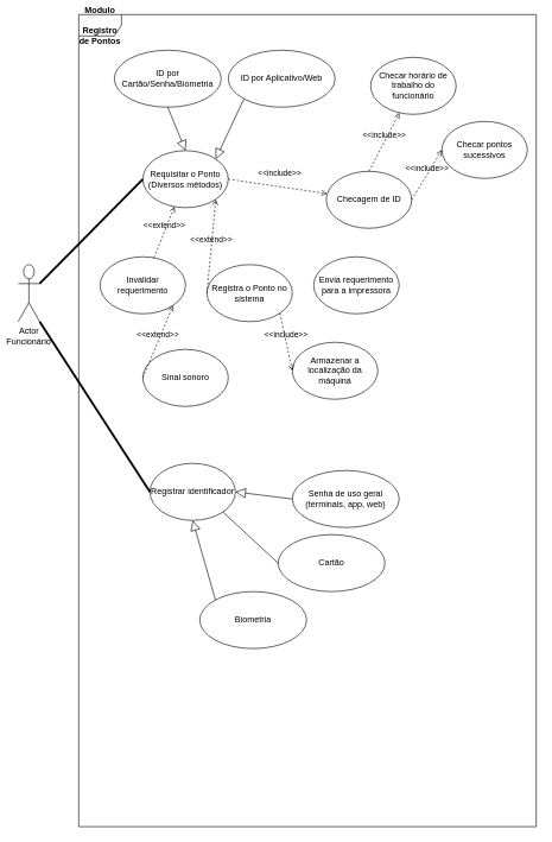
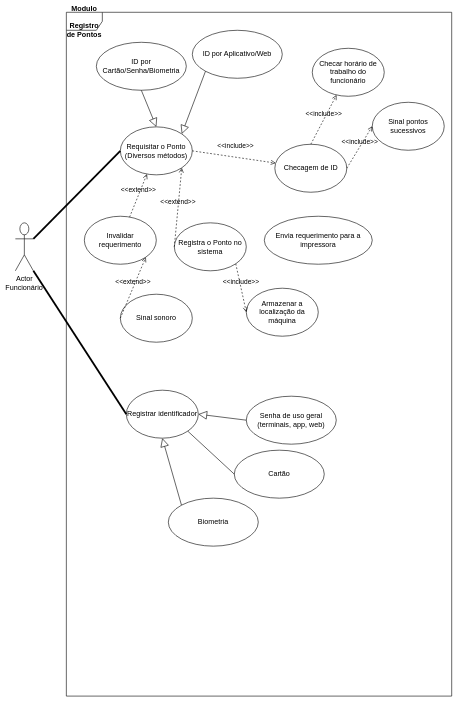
- <mxCell id="17" value="ID por Aplicativo/Web" style="ellipse;whiteSpace=wrap;html=1;" parent="1" vertex="1"><mxGeometry x="320" y="70" width="150" height="80" as="geometry" /></mxCell>
+ <mxCell id="17" value="ID por Aplicativo/Web" style="ellipse;whiteSpace=wrap;html=1;" parent="1" vertex="1"><mxGeometry x="320" y="50" width="150" height="80" as="geometry" /></mxCell>
- <mxCell id="19" value="Checar pontos sucessivos" style="ellipse;whiteSpace=wrap;html=1;" parent="1" vertex="1"><mxGeometry x="620" y="170" width="120" height="80" as="geometry" /></mxCell>
+ <mxCell id="19" value="Sinal pontos sucessivos" style="ellipse;whiteSpace=wrap;html=1;" parent="1" vertex="1"><mxGeometry x="620" y="170" width="120" height="80" as="geometry" /></mxCell>
- <mxCell id="14" value="Envia requerimento para a impressora" style="ellipse;whiteSpace=wrap;html=1;" parent="1" vertex="1"><mxGeometry x="440" y="360" width="120" height="80" as="geometry" /></mxCell>
+ <mxCell id="14" value="Envia requerimento para a impressora" style="ellipse;whiteSpace=wrap;html=1;" parent="1" vertex="1"><mxGeometry x="440" y="360" width="180" height="80" as="geometry" /></mxCell>
